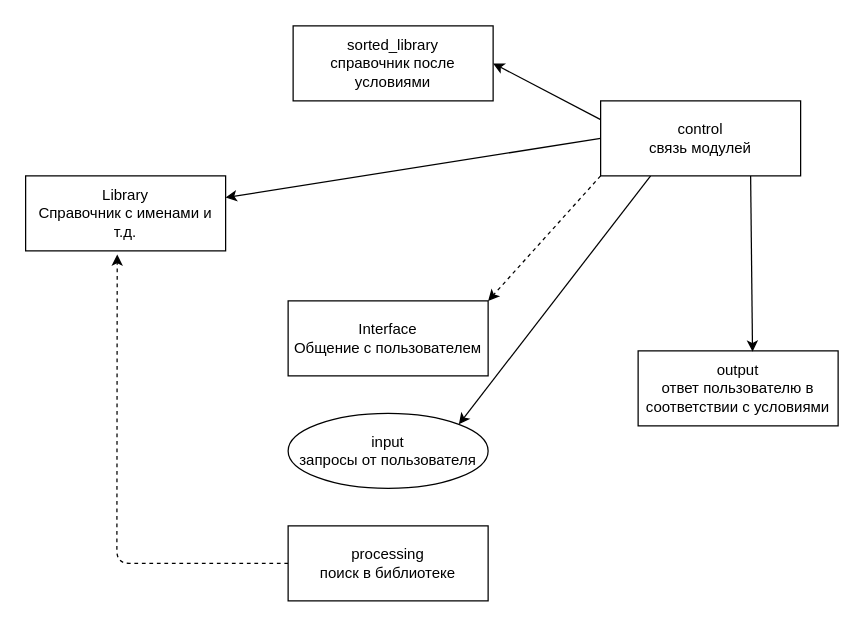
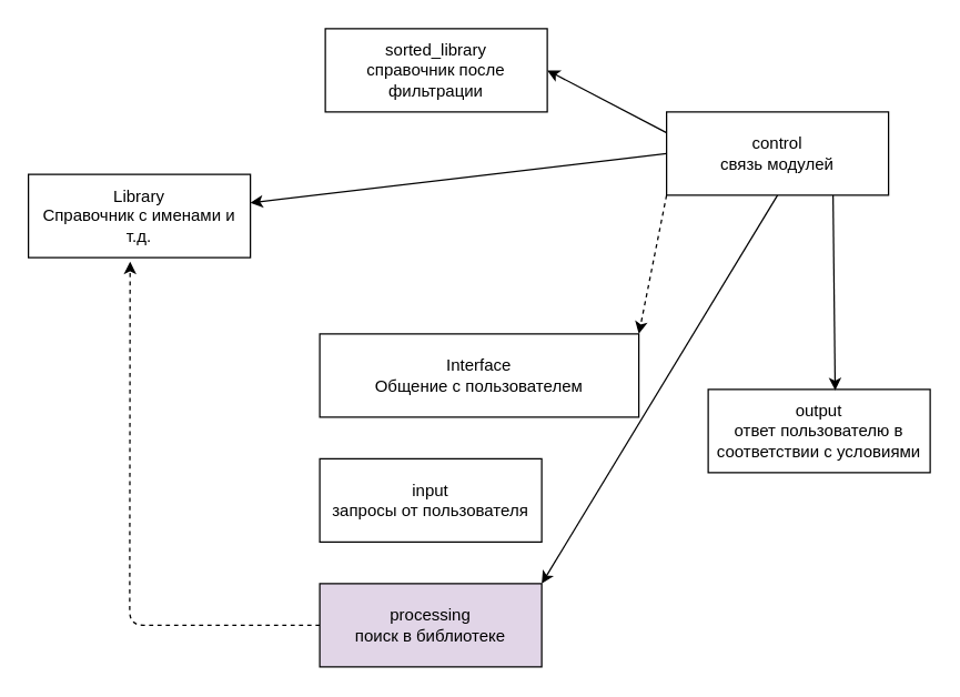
- <mxCell id="15" value="sorted_library&lt;br&gt;справочник после условиями" style="rounded=0;whiteSpace=wrap;html=1;" parent="1" vertex="1"><mxGeometry x="234" y="20" width="160" height="60" as="geometry" /></mxCell>
+ <mxCell id="15" value="sorted_library&lt;br&gt;справочник после фильтрации" style="rounded=0;whiteSpace=wrap;html=1;" parent="1" vertex="1"><mxGeometry x="234" y="20" width="160" height="60" as="geometry" /></mxCell>
- <mxCell id="3" value="Library&lt;br&gt;Справочник с именами и т.д." style="rounded=0;whiteSpace=wrap;html=1;" parent="1" vertex="1"><mxGeometry x="20" y="140" width="160" height="60" as="geometry" /></mxCell>
+ <mxCell id="3" value="Library&lt;br&gt;Справочник с именами и т.д." style="rounded=0;whiteSpace=wrap;html=1;" parent="1" vertex="1"><mxGeometry x="20" y="125" width="160" height="60" as="geometry" /></mxCell>
- <mxCell id="2" value="Interface&lt;br&gt;Общение с пользователем" style="rounded=0;whiteSpace=wrap;html=1;" parent="1" vertex="1"><mxGeometry x="230" y="240" width="160" height="60" as="geometry" /></mxCell>
+ <mxCell id="2" value="Interface&lt;br&gt;Общение с пользователем" style="rounded=0;whiteSpace=wrap;html=1;" parent="1" vertex="1"><mxGeometry x="230" y="240" width="230" height="60" as="geometry" /></mxCell>
- <mxCell id="10" style="edgeStyle=none;html=1;exitX=0.25;exitY=1;exitDx=0;exitDy=0;entryX=1;entryY=0;entryDx=0;entryDy=0;" parent="1" source="14" target="5" edge="1"><mxGeometry relative="1" as="geometry" /></mxCell>
+ <mxCell id="11" style="edgeStyle=none;html=1;exitX=0.5;exitY=1;exitDx=0;exitDy=0;entryX=1;entryY=0;entryDx=0;entryDy=0;" parent="1" source="14" target="7" edge="1"><mxGeometry relative="1" as="geometry" /></mxCell>
- <mxCell id="5" value="input&lt;br&gt;запросы от пользователя" style="ellipse;whiteSpace=wrap;html=1;" parent="1" vertex="1"><mxGeometry x="230" y="330" width="160" height="60" as="geometry" /></mxCell>
+ <mxCell id="5" value="input&lt;br&gt;запросы от пользователя" style="rounded=0;whiteSpace=wrap;html=1;" parent="1" vertex="1"><mxGeometry x="230" y="330" width="160" height="60" as="geometry" /></mxCell>
- <mxCell id="7" value="processing&lt;br&gt;поиск в библиотеке" style="rounded=0;whiteSpace=wrap;html=1;" parent="1" vertex="1"><mxGeometry x="230" y="420" width="160" height="60" as="geometry" /></mxCell>
+ <mxCell id="7" value="processing&lt;br&gt;поиск в библиотеке" style="rounded=0;whiteSpace=wrap;html=1;fillColor=#e1d5e7;" parent="1" vertex="1"><mxGeometry x="230" y="420" width="160" height="60" as="geometry" /></mxCell>
